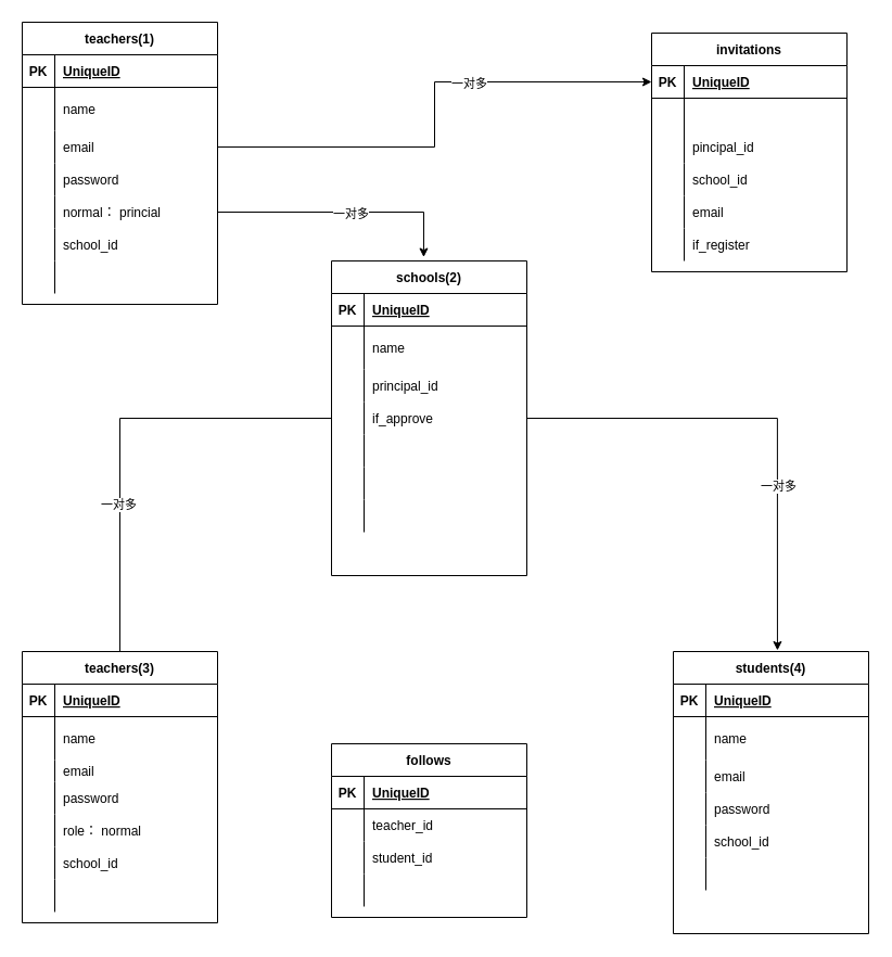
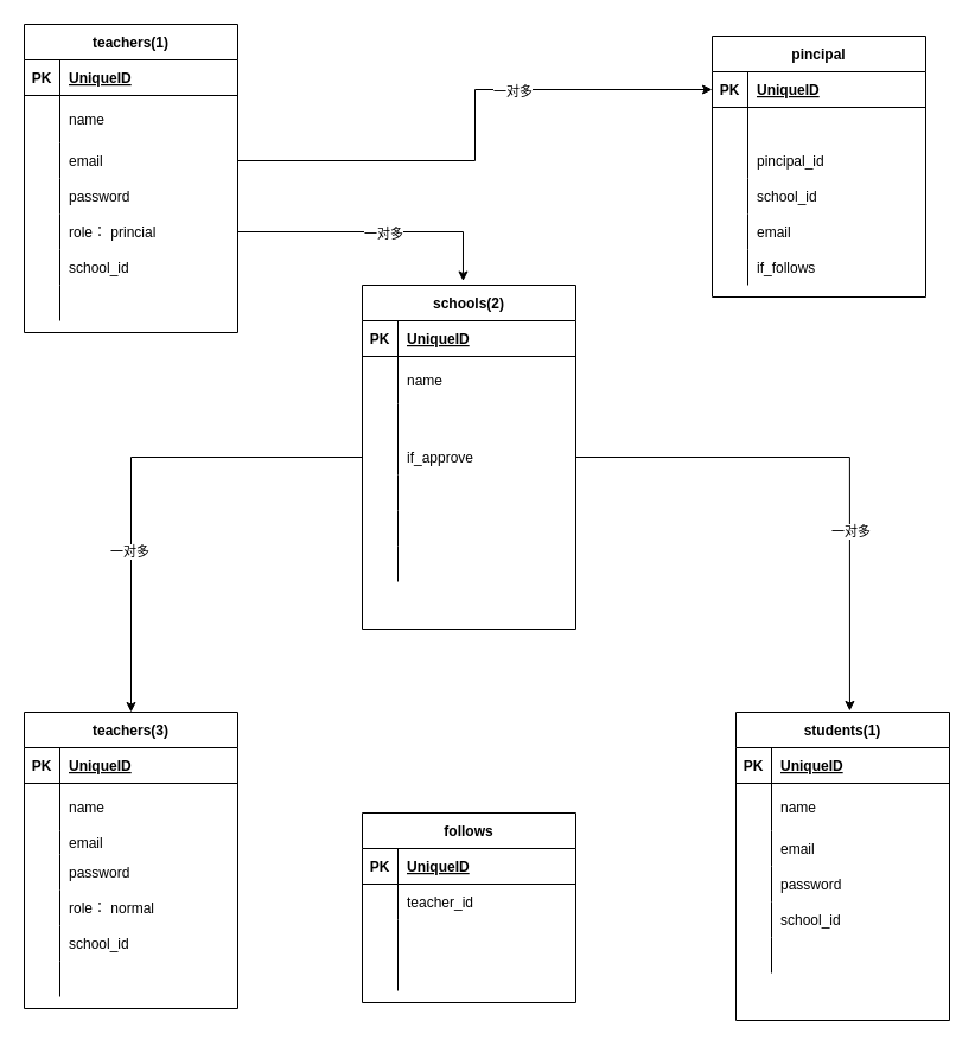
- <mxCell id="93" value="invitations" style="shape=table;startSize=30;container=1;collapsible=1;childLayout=tableLayout;fixedRows=1;rowLines=0;fontStyle=1;align=center;resizeLast=1;" vertex="1" parent="1"><mxGeometry x="600" y="30" width="180" height="220" as="geometry" /></mxCell>
+ <mxCell id="93" value="pincipal" style="shape=table;startSize=30;container=1;collapsible=1;childLayout=tableLayout;fixedRows=1;rowLines=0;fontStyle=1;align=center;resizeLast=1;" vertex="1" parent="1"><mxGeometry x="600" y="30" width="180" height="220" as="geometry" /></mxCell>
- <mxCell id="84" value="normal： princial" style="shape=partialRectangle;connectable=0;fillColor=none;top=0;left=0;bottom=0;right=0;align=left;spacingLeft=6;overflow=hidden;" vertex="1" parent="82"><mxGeometry x="30" width="150" height="30" as="geometry" /></mxCell>
+ <mxCell id="84" value="role： princial" style="shape=partialRectangle;connectable=0;fillColor=none;top=0;left=0;bottom=0;right=0;align=left;spacingLeft=6;overflow=hidden;" vertex="1" parent="82"><mxGeometry x="30" width="150" height="30" as="geometry" /></mxCell>
- <mxCell id="110" value="if_register" style="shape=partialRectangle;connectable=0;fillColor=none;top=0;left=0;bottom=0;right=0;align=left;spacingLeft=6;overflow=hidden;" vertex="1" parent="108"><mxGeometry x="30" width="150" height="30" as="geometry" /></mxCell>
+ <mxCell id="110" value="if_follows" style="shape=partialRectangle;connectable=0;fillColor=none;top=0;left=0;bottom=0;right=0;align=left;spacingLeft=6;overflow=hidden;" vertex="1" parent="108"><mxGeometry x="30" width="150" height="30" as="geometry" /></mxCell>
- <mxCell id="56" value="principal_id" style="shape=partialRectangle;connectable=0;fillColor=none;top=0;left=0;bottom=0;right=0;align=left;spacingLeft=6;overflow=hidden;" vertex="1" parent="54"><mxGeometry x="30" width="150" height="30" as="geometry" /></mxCell>
- <mxCell id="43" style="edgeStyle=orthogonalEdgeStyle;rounded=0;orthogonalLoop=1;jettySize=auto;html=1;endArrow=none;" edge="1" parent="1" source="47" target="2"><mxGeometry relative="1" as="geometry" /></mxCell>
+ <mxCell id="43" style="edgeStyle=orthogonalEdgeStyle;rounded=0;orthogonalLoop=1;jettySize=auto;html=1;" edge="1" parent="1" source="47" target="2"><mxGeometry relative="1" as="geometry" /></mxCell>
- <mxCell id="24" value="students(4)" style="shape=table;startSize=30;container=1;collapsible=1;childLayout=tableLayout;fixedRows=1;rowLines=0;fontStyle=1;align=center;resizeLast=1;" vertex="1" parent="1"><mxGeometry x="620" y="600" width="180" height="260" as="geometry" /></mxCell>
+ <mxCell id="24" value="students(1)" style="shape=table;startSize=30;container=1;collapsible=1;childLayout=tableLayout;fixedRows=1;rowLines=0;fontStyle=1;align=center;resizeLast=1;" vertex="1" parent="1"><mxGeometry x="620" y="600" width="180" height="260" as="geometry" /></mxCell>
- <mxCell id="122" value="student_id" style="shape=partialRectangle;connectable=0;fillColor=none;top=0;left=0;bottom=0;right=0;align=left;spacingLeft=6;overflow=hidden;" vertex="1" parent="120"><mxGeometry x="30" width="150" height="30" as="geometry" /></mxCell>
